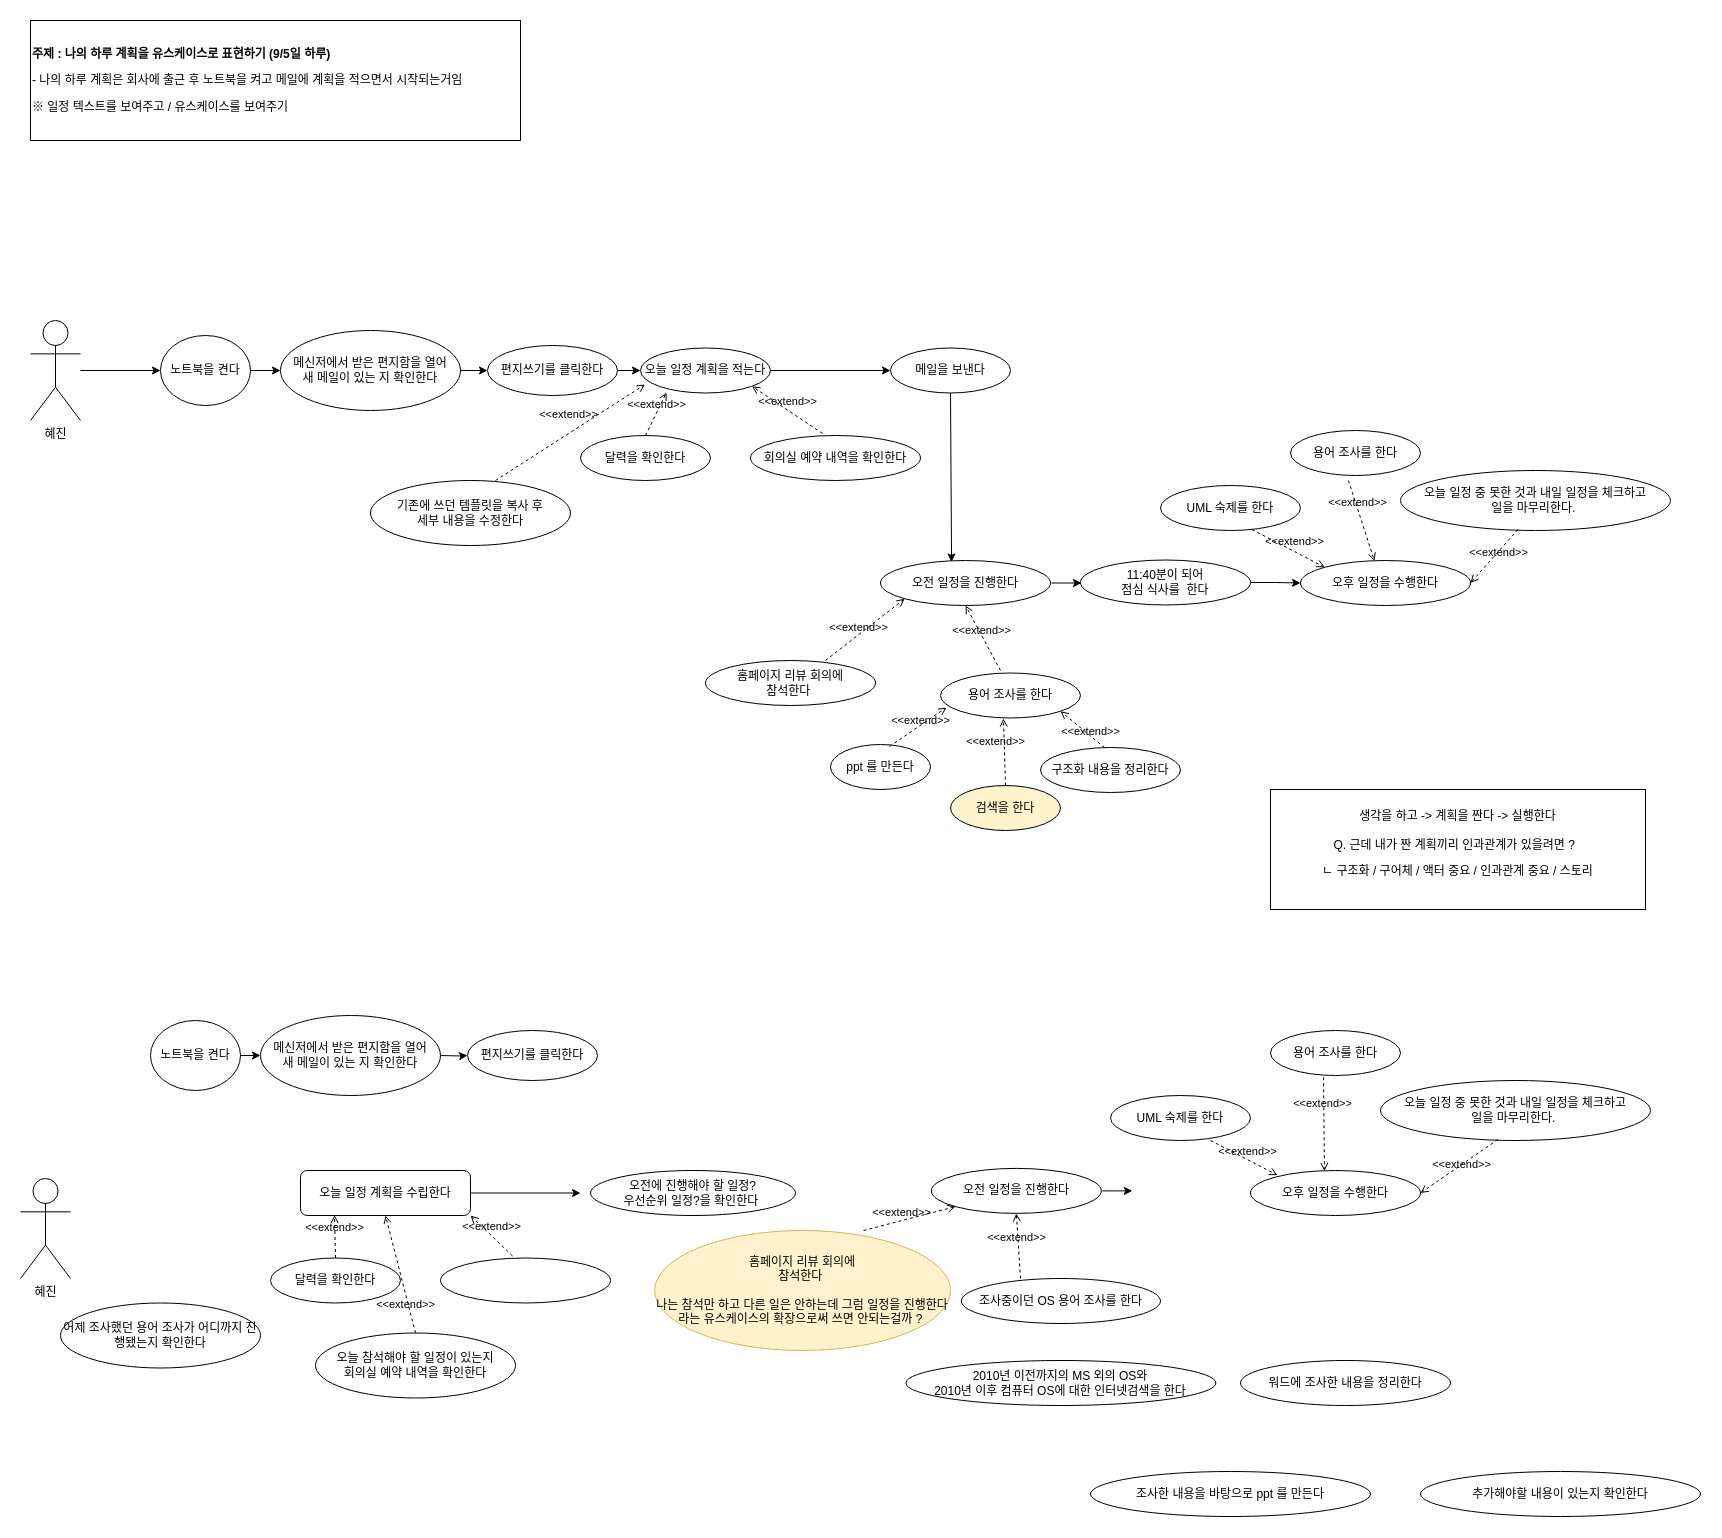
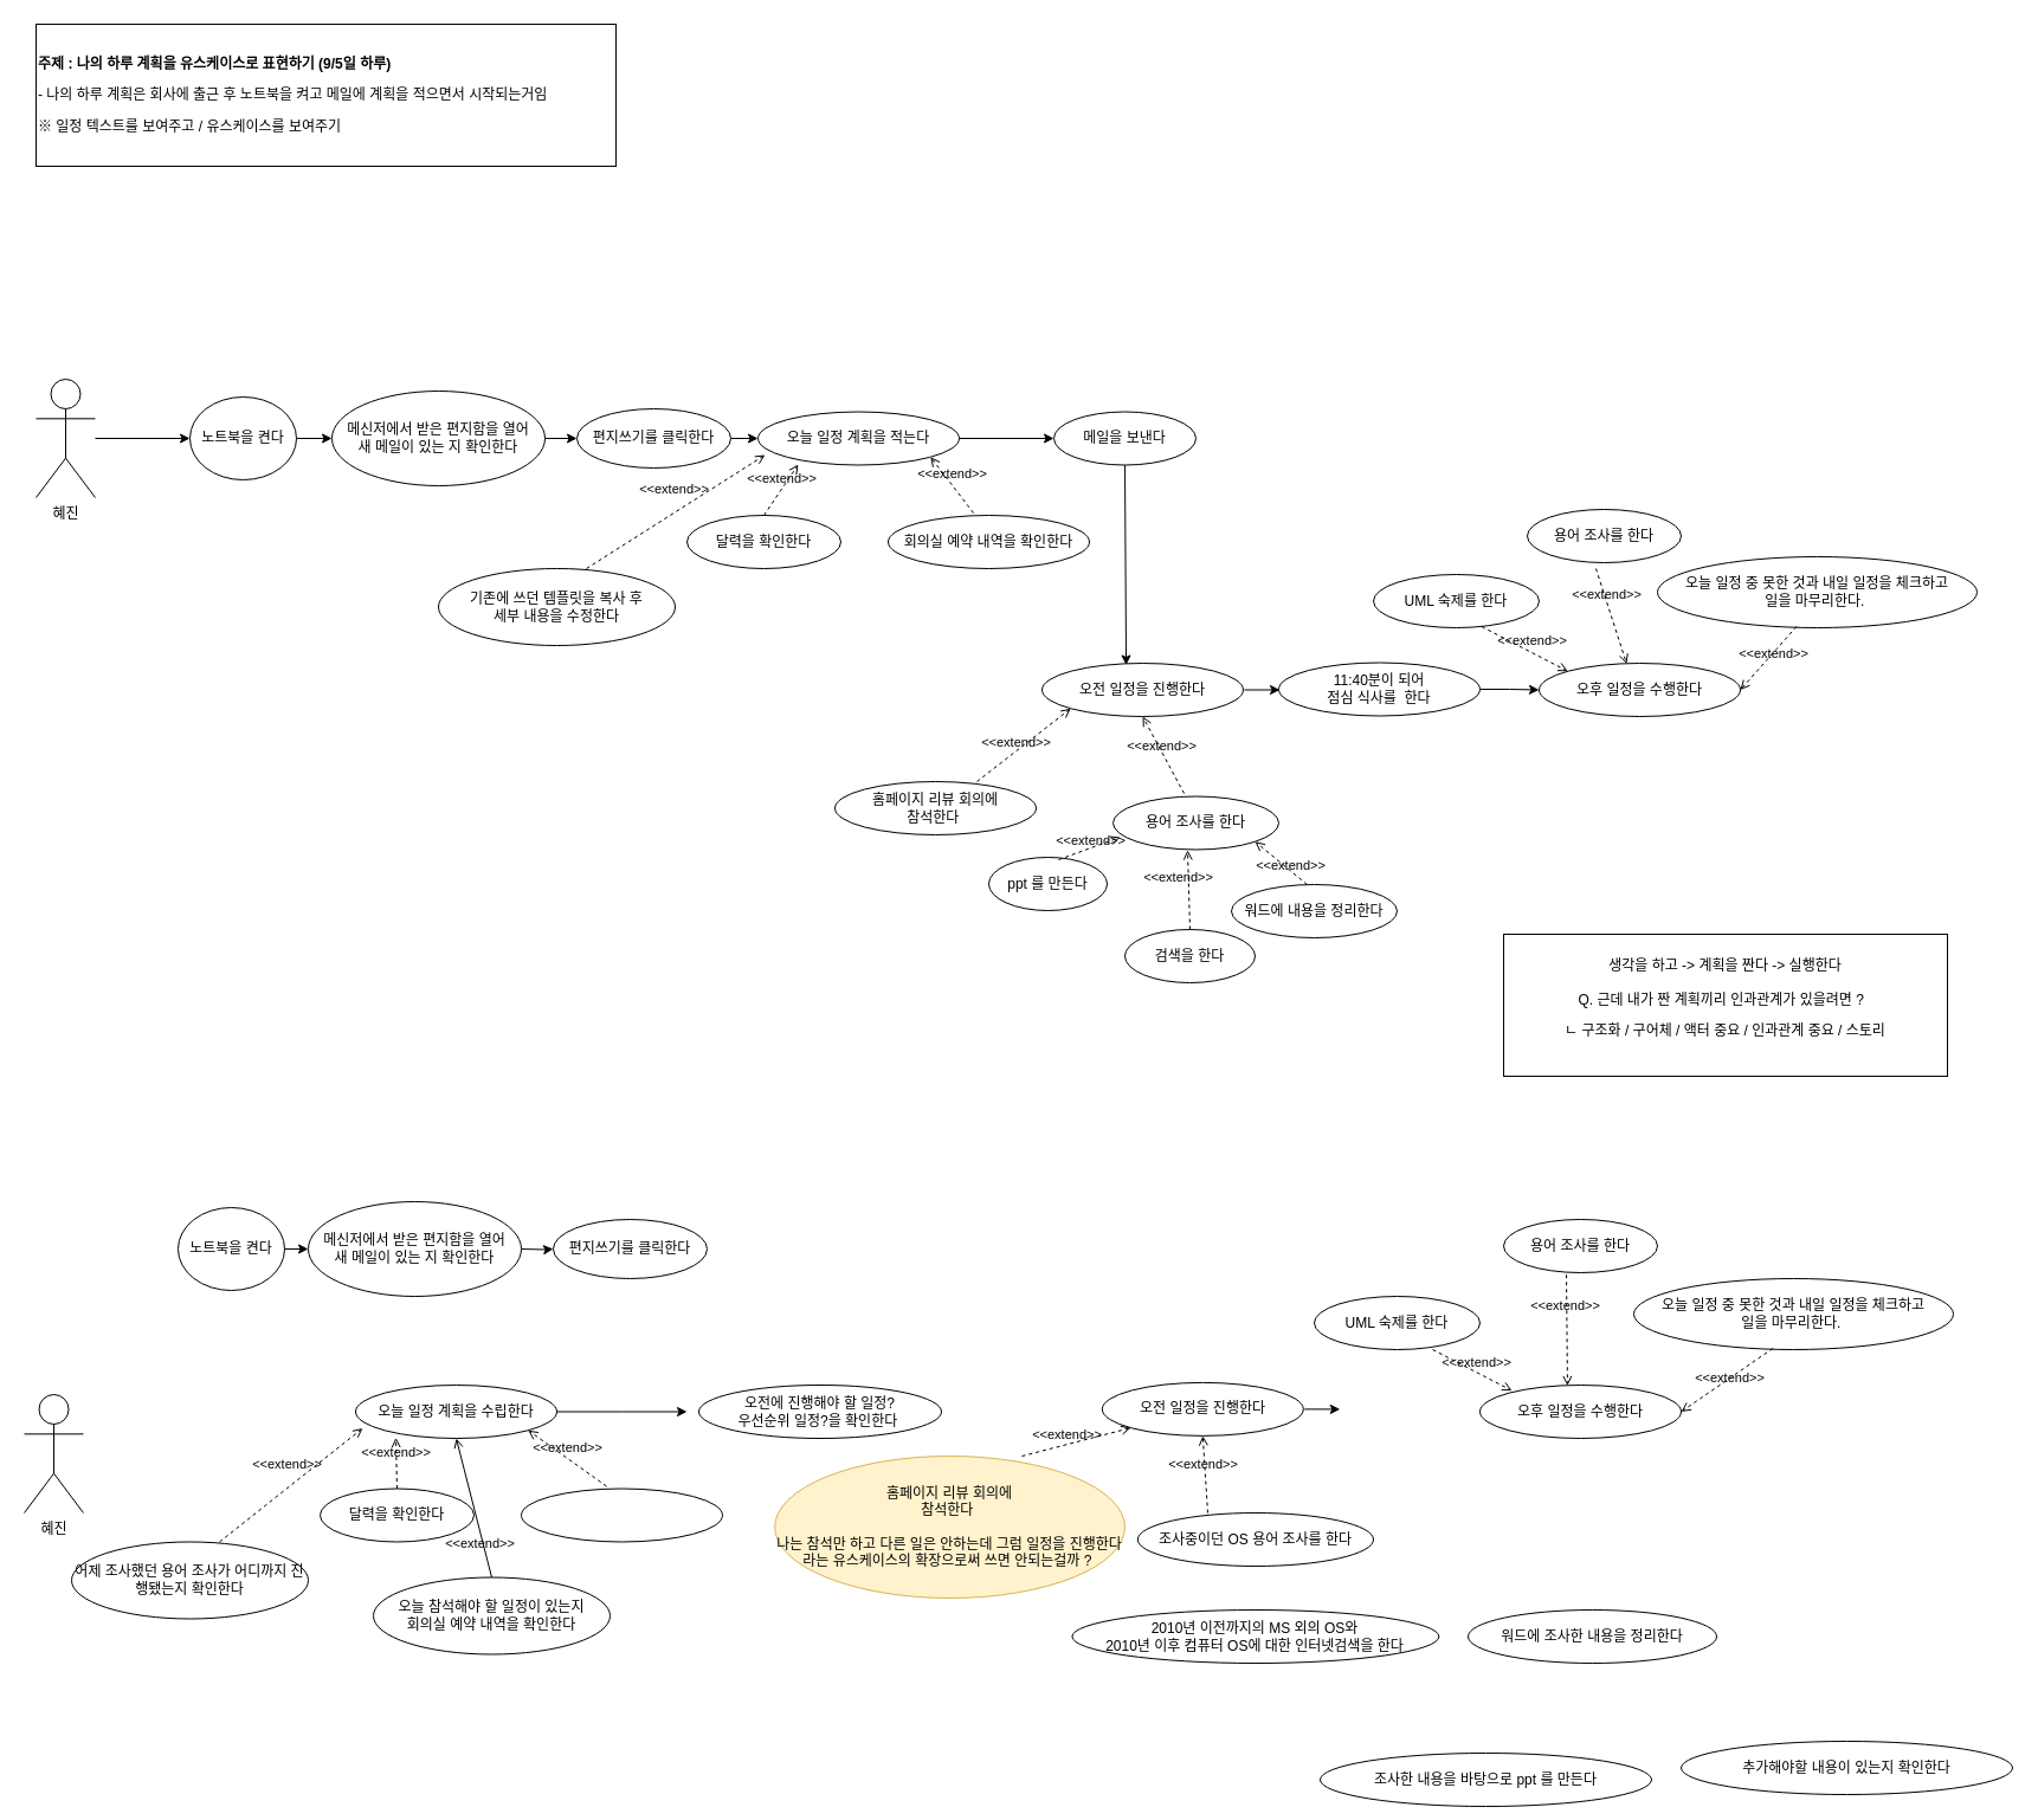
- <mxCell id="26" value="오늘 일정 계획을 적는다" style="ellipse;whiteSpace=wrap;html=1;" parent="1" vertex="1"><mxGeometry x="640" y="347.5" width="130" height="45" as="geometry" /></mxCell>
+ <mxCell id="26" value="오늘 일정 계획을 적는다" style="ellipse;whiteSpace=wrap;html=1;" parent="1" vertex="1"><mxGeometry x="640" y="347.5" width="170" height="45" as="geometry" /></mxCell>
- <mxCell id="16" value="ppt 를 만든다" style="ellipse;whiteSpace=wrap;html=1;" parent="1" vertex="1"><mxGeometry x="830" y="744" width="100" height="45" as="geometry" /></mxCell>
+ <mxCell id="16" value="ppt 를 만든다" style="ellipse;whiteSpace=wrap;html=1;" parent="1" vertex="1"><mxGeometry x="835" y="724" width="100" height="45" as="geometry" /></mxCell>
- <mxCell id="15" value="구조화 내용을 정리한다" style="ellipse;whiteSpace=wrap;html=1;" parent="1" vertex="1"><mxGeometry x="1040" y="747" width="140" height="45" as="geometry" /></mxCell>
+ <mxCell id="15" value="워드에 내용을 정리한다" style="ellipse;whiteSpace=wrap;html=1;" parent="1" vertex="1"><mxGeometry x="1040" y="747" width="140" height="45" as="geometry" /></mxCell>
- <mxCell id="14" value="검색을 한다" style="ellipse;whiteSpace=wrap;html=1;fillColor=#fff2cc;" parent="1" vertex="1"><mxGeometry x="950" y="785" width="110" height="45" as="geometry" /></mxCell>
+ <mxCell id="14" value="검색을 한다" style="ellipse;whiteSpace=wrap;html=1;" parent="1" vertex="1"><mxGeometry x="950" y="785" width="110" height="45" as="geometry" /></mxCell>
- <mxCell id="61" value="오늘 일정 계획을 수립한다" style="whiteSpace=wrap;html=1;rounded=1;" vertex="1" parent="1"><mxGeometry x="300" y="1170" width="170" height="45" as="geometry" /></mxCell>
+ <mxCell id="61" value="오늘 일정 계획을 수립한다" style="ellipse;whiteSpace=wrap;html=1;" vertex="1" parent="1"><mxGeometry x="300" y="1170" width="170" height="45" as="geometry" /></mxCell>
+ <mxCell id="66" value="&amp;lt;&amp;lt;extend&amp;gt;&amp;gt;" style="html=1;verticalAlign=bottom;labelBackgroundColor=none;endArrow=open;endFill=0;dashed=1;rounded=0;exitX=0.625;exitY=0;exitDx=0;exitDy=0;exitPerimeter=0;entryX=0.035;entryY=0.811;entryDx=0;entryDy=0;entryPerimeter=0;" edge="1" parent="1" source="64" target="61"><mxGeometry x="0.041" y="9" width="160" relative="1" as="geometry"><mxPoint x="340" y="1202.5" as="sourcePoint" /><mxPoint x="160" y="1242.5" as="targetPoint" /><mxPoint as="offset" /></mxGeometry></mxCell>
- <mxCell id="68" value="&amp;lt;&amp;lt;extend&amp;gt;&amp;gt;" style="html=1;verticalAlign=bottom;labelBackgroundColor=none;endArrow=open;endFill=0;dashed=1;rounded=0;entryX=0.5;entryY=1;entryDx=0;entryDy=0;exitX=0.5;exitY=0;exitDx=0;exitDy=0;" edge="1" parent="1" source="56" target="61"><mxGeometry x="-0.66" y="5" width="160" relative="1" as="geometry"><mxPoint x="570" y="1342.5" as="sourcePoint" /><mxPoint x="290" y="1312.5" as="targetPoint" /><mxPoint as="offset" /></mxGeometry></mxCell>
+ <mxCell id="68" value="&amp;lt;&amp;lt;extend&amp;gt;&amp;gt;" style="html=1;verticalAlign=bottom;labelBackgroundColor=none;endArrow=open;endFill=0;dashed=0;rounded=0;entryX=0.5;entryY=1;entryDx=0;entryDy=0;exitX=0.5;exitY=0;exitDx=0;exitDy=0;" edge="1" parent="1" source="56" target="61"><mxGeometry x="-0.66" y="5" width="160" relative="1" as="geometry"><mxPoint x="570" y="1342.5" as="sourcePoint" /><mxPoint x="290" y="1312.5" as="targetPoint" /><mxPoint as="offset" /></mxGeometry></mxCell>
- <mxCell id="53" value="조사한 내용을 바탕으로 ppt 를 만든다" style="ellipse;whiteSpace=wrap;html=1;" vertex="1" parent="1"><mxGeometry x="1090" y="1471" width="280" height="45" as="geometry" /></mxCell>
+ <mxCell id="53" value="조사한 내용을 바탕으로 ppt 를 만든다" style="ellipse;whiteSpace=wrap;html=1;" vertex="1" parent="1"><mxGeometry x="1115" y="1481" width="280" height="45" as="geometry" /></mxCell>
